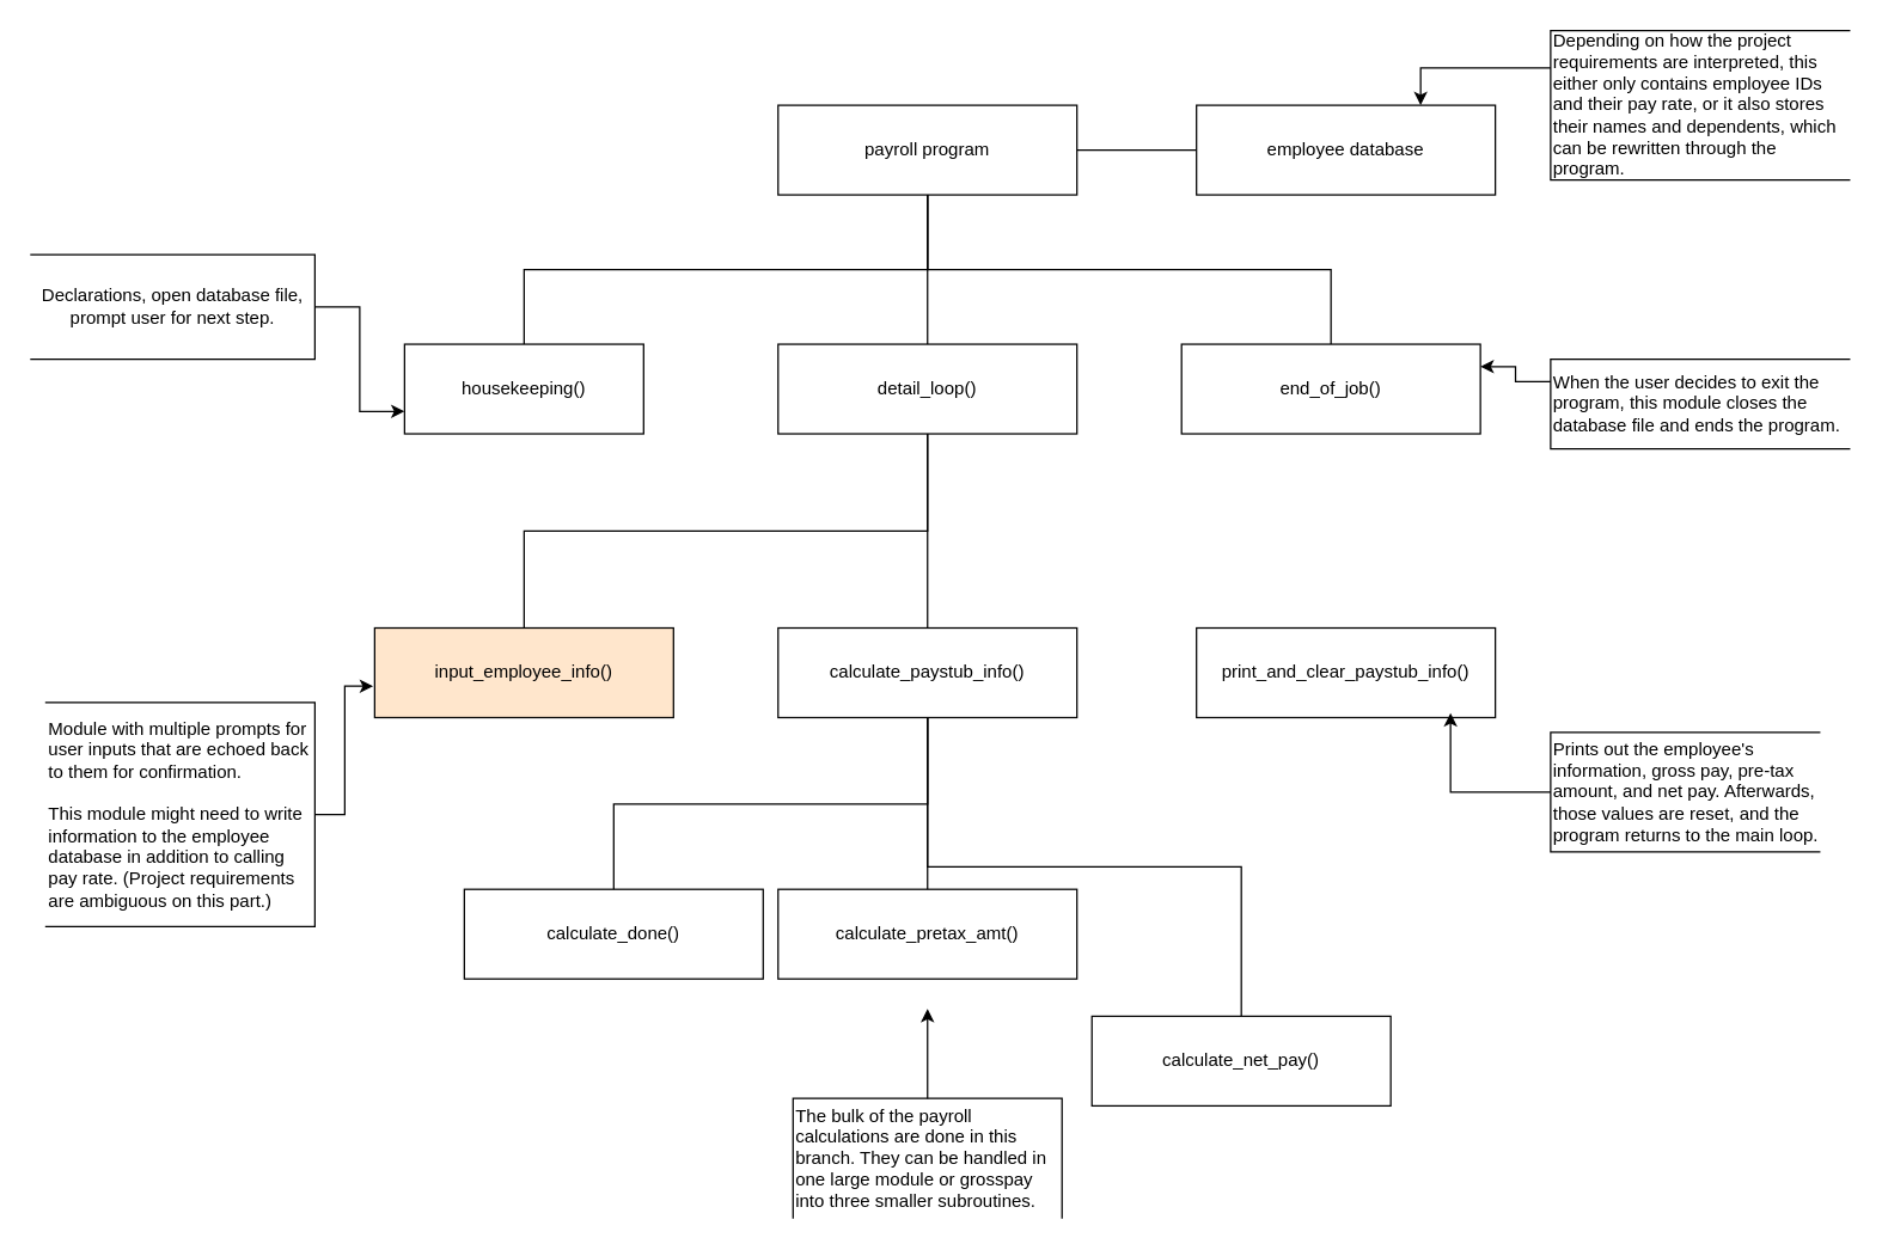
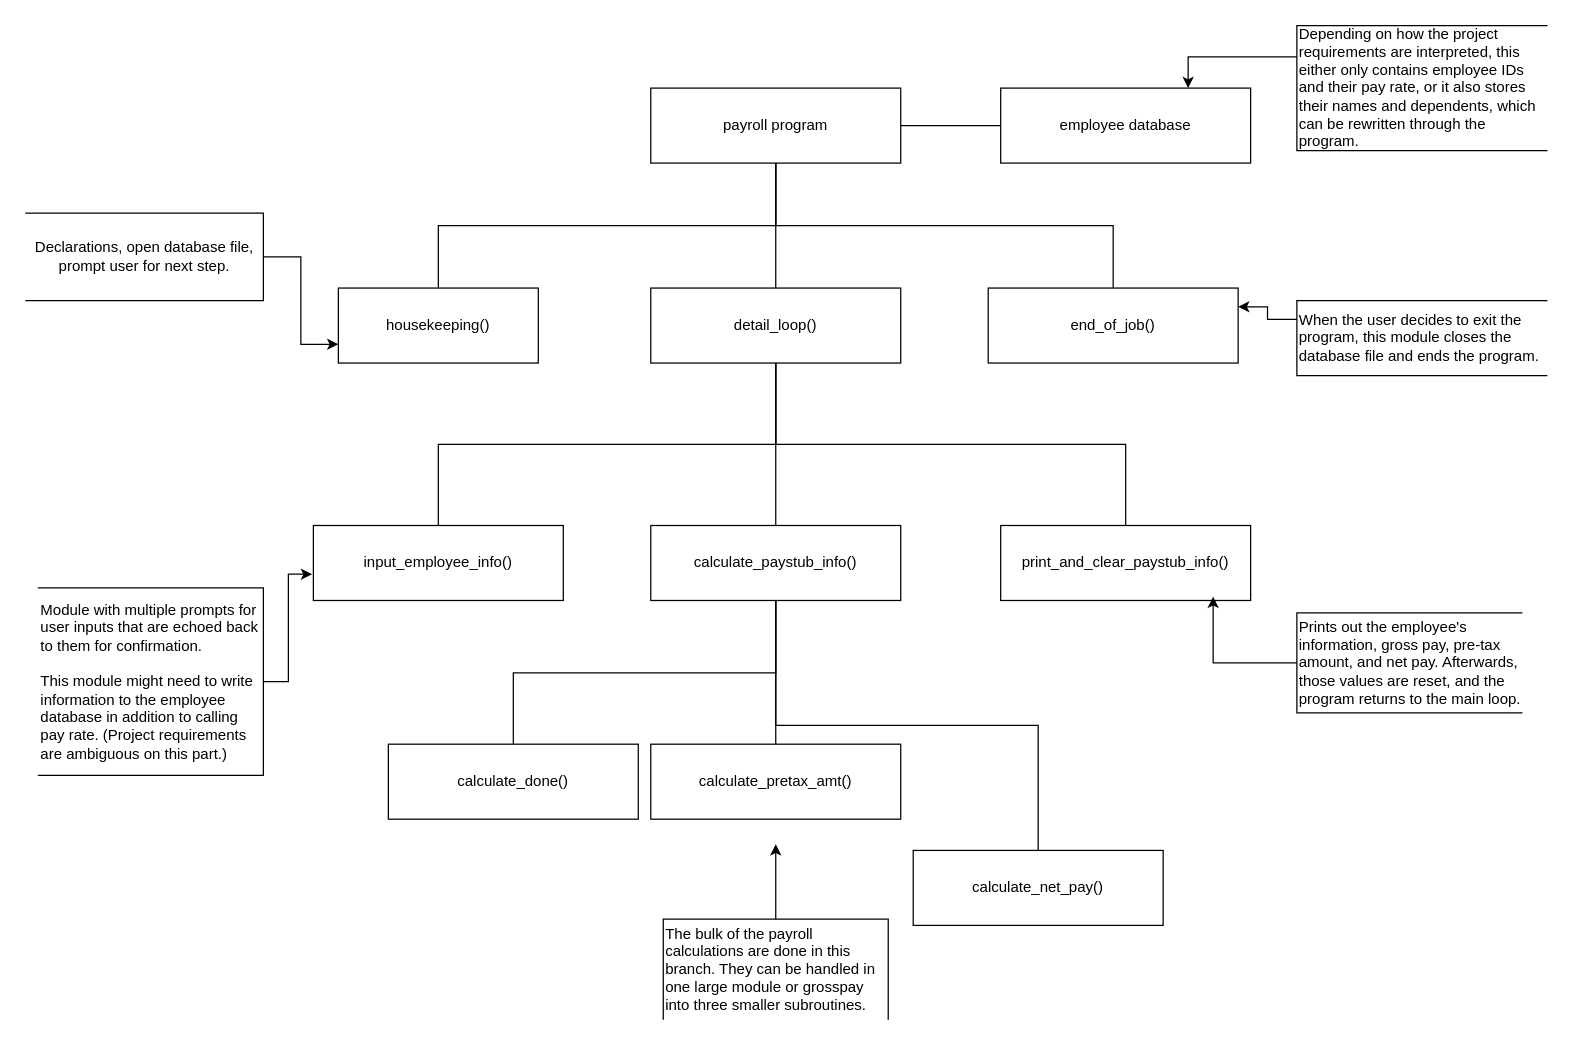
+ <mxCell id="14" value="" style="edgeStyle=elbowEdgeStyle;rounded=0;orthogonalLoop=1;jettySize=auto;html=1;elbow=vertical;startArrow=none;endArrow=none;" edge="1" parent="1" source="15" target="25"><mxGeometry relative="1" as="geometry" /></mxCell>
- <mxCell id="17" value="input_employee_info()" style="whiteSpace=wrap;html=1;align=center;treeFolding=1;treeMoving=1;newEdgeStyle={&quot;edgeStyle&quot;:&quot;elbowEdgeStyle&quot;,&quot;startArrow&quot;:&quot;none&quot;,&quot;endArrow&quot;:&quot;none&quot;};fillColor=#ffe6cc;" vertex="1" parent="1"><mxGeometry x="250" y="420" width="200" height="60" as="geometry" /></mxCell>
+ <mxCell id="17" value="input_employee_info()" style="whiteSpace=wrap;html=1;align=center;treeFolding=1;treeMoving=1;newEdgeStyle={&quot;edgeStyle&quot;:&quot;elbowEdgeStyle&quot;,&quot;startArrow&quot;:&quot;none&quot;,&quot;endArrow&quot;:&quot;none&quot;};" vertex="1" parent="1"><mxGeometry x="250" y="420" width="200" height="60" as="geometry" /></mxCell>
